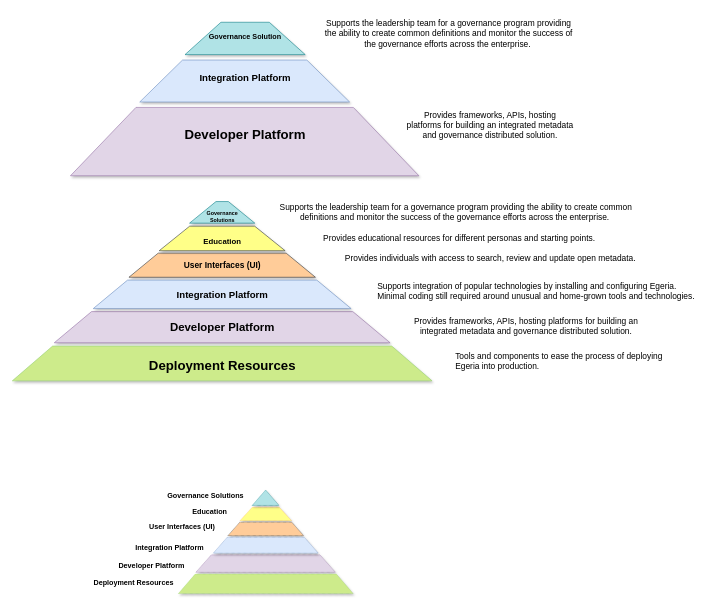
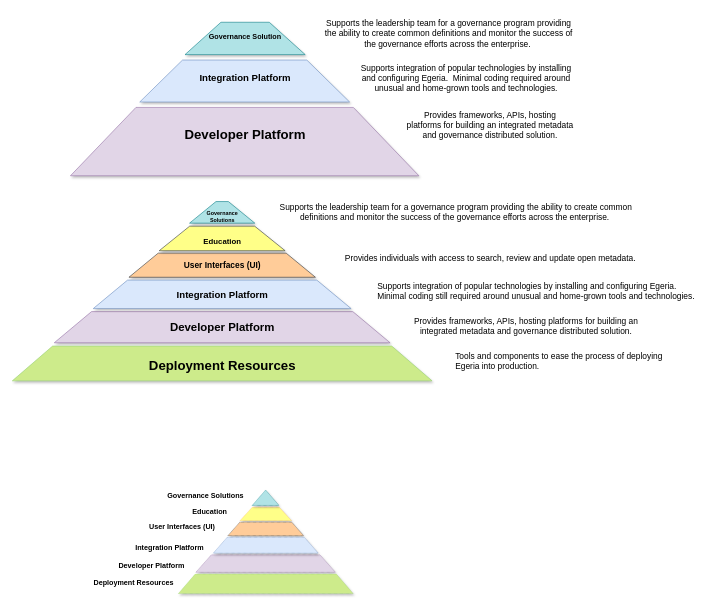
+ <mxCell id="9" value="Supports integration of popular technologies by installing and configuring Egeria.&amp;nbsp; Minimal coding required around unusual and home-grown tools and technologies." style="text;html=1;strokeColor=none;fillColor=none;align=center;verticalAlign=middle;whiteSpace=wrap;rounded=0;shadow=0;glass=1;fontSize=14;fontColor=#000000;opacity=50;" parent="1" vertex="1"><mxGeometry x="597" y="94.25" width="360" height="69.5" as="geometry" /></mxCell>
- <mxCell id="23" value="Provides educational resources for different personas and starting points." style="text;html=1;align=center;verticalAlign=middle;resizable=0;points=[];;autosize=1;fontSize=14;" parent="1" vertex="1"><mxGeometry x="530.31" y="386.5" width="470" height="20" as="geometry" /></mxCell>
